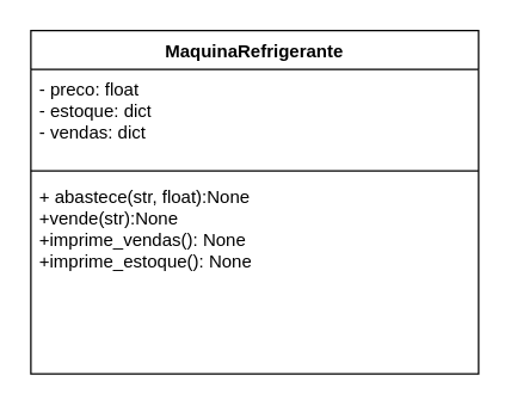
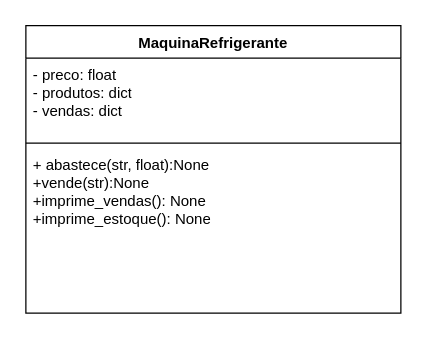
- <mxCell id="3" value="- preco: float&lt;br&gt;- estoque: dict&lt;br&gt;- vendas: dict" style="text;strokeColor=none;fillColor=none;align=left;verticalAlign=top;spacingLeft=4;spacingRight=4;overflow=hidden;rotatable=0;points=[[0,0.5],[1,0.5]];portConstraint=eastwest;whiteSpace=wrap;html=1;" vertex="1" parent="2"><mxGeometry y="26" width="300" height="64" as="geometry" /></mxCell>
+ <mxCell id="3" value="- preco: float&lt;br&gt;- produtos: dict&lt;br&gt;- vendas: dict" style="text;strokeColor=none;fillColor=none;align=left;verticalAlign=top;spacingLeft=4;spacingRight=4;overflow=hidden;rotatable=0;points=[[0,0.5],[1,0.5]];portConstraint=eastwest;whiteSpace=wrap;html=1;" vertex="1" parent="2"><mxGeometry y="26" width="300" height="64" as="geometry" /></mxCell>
